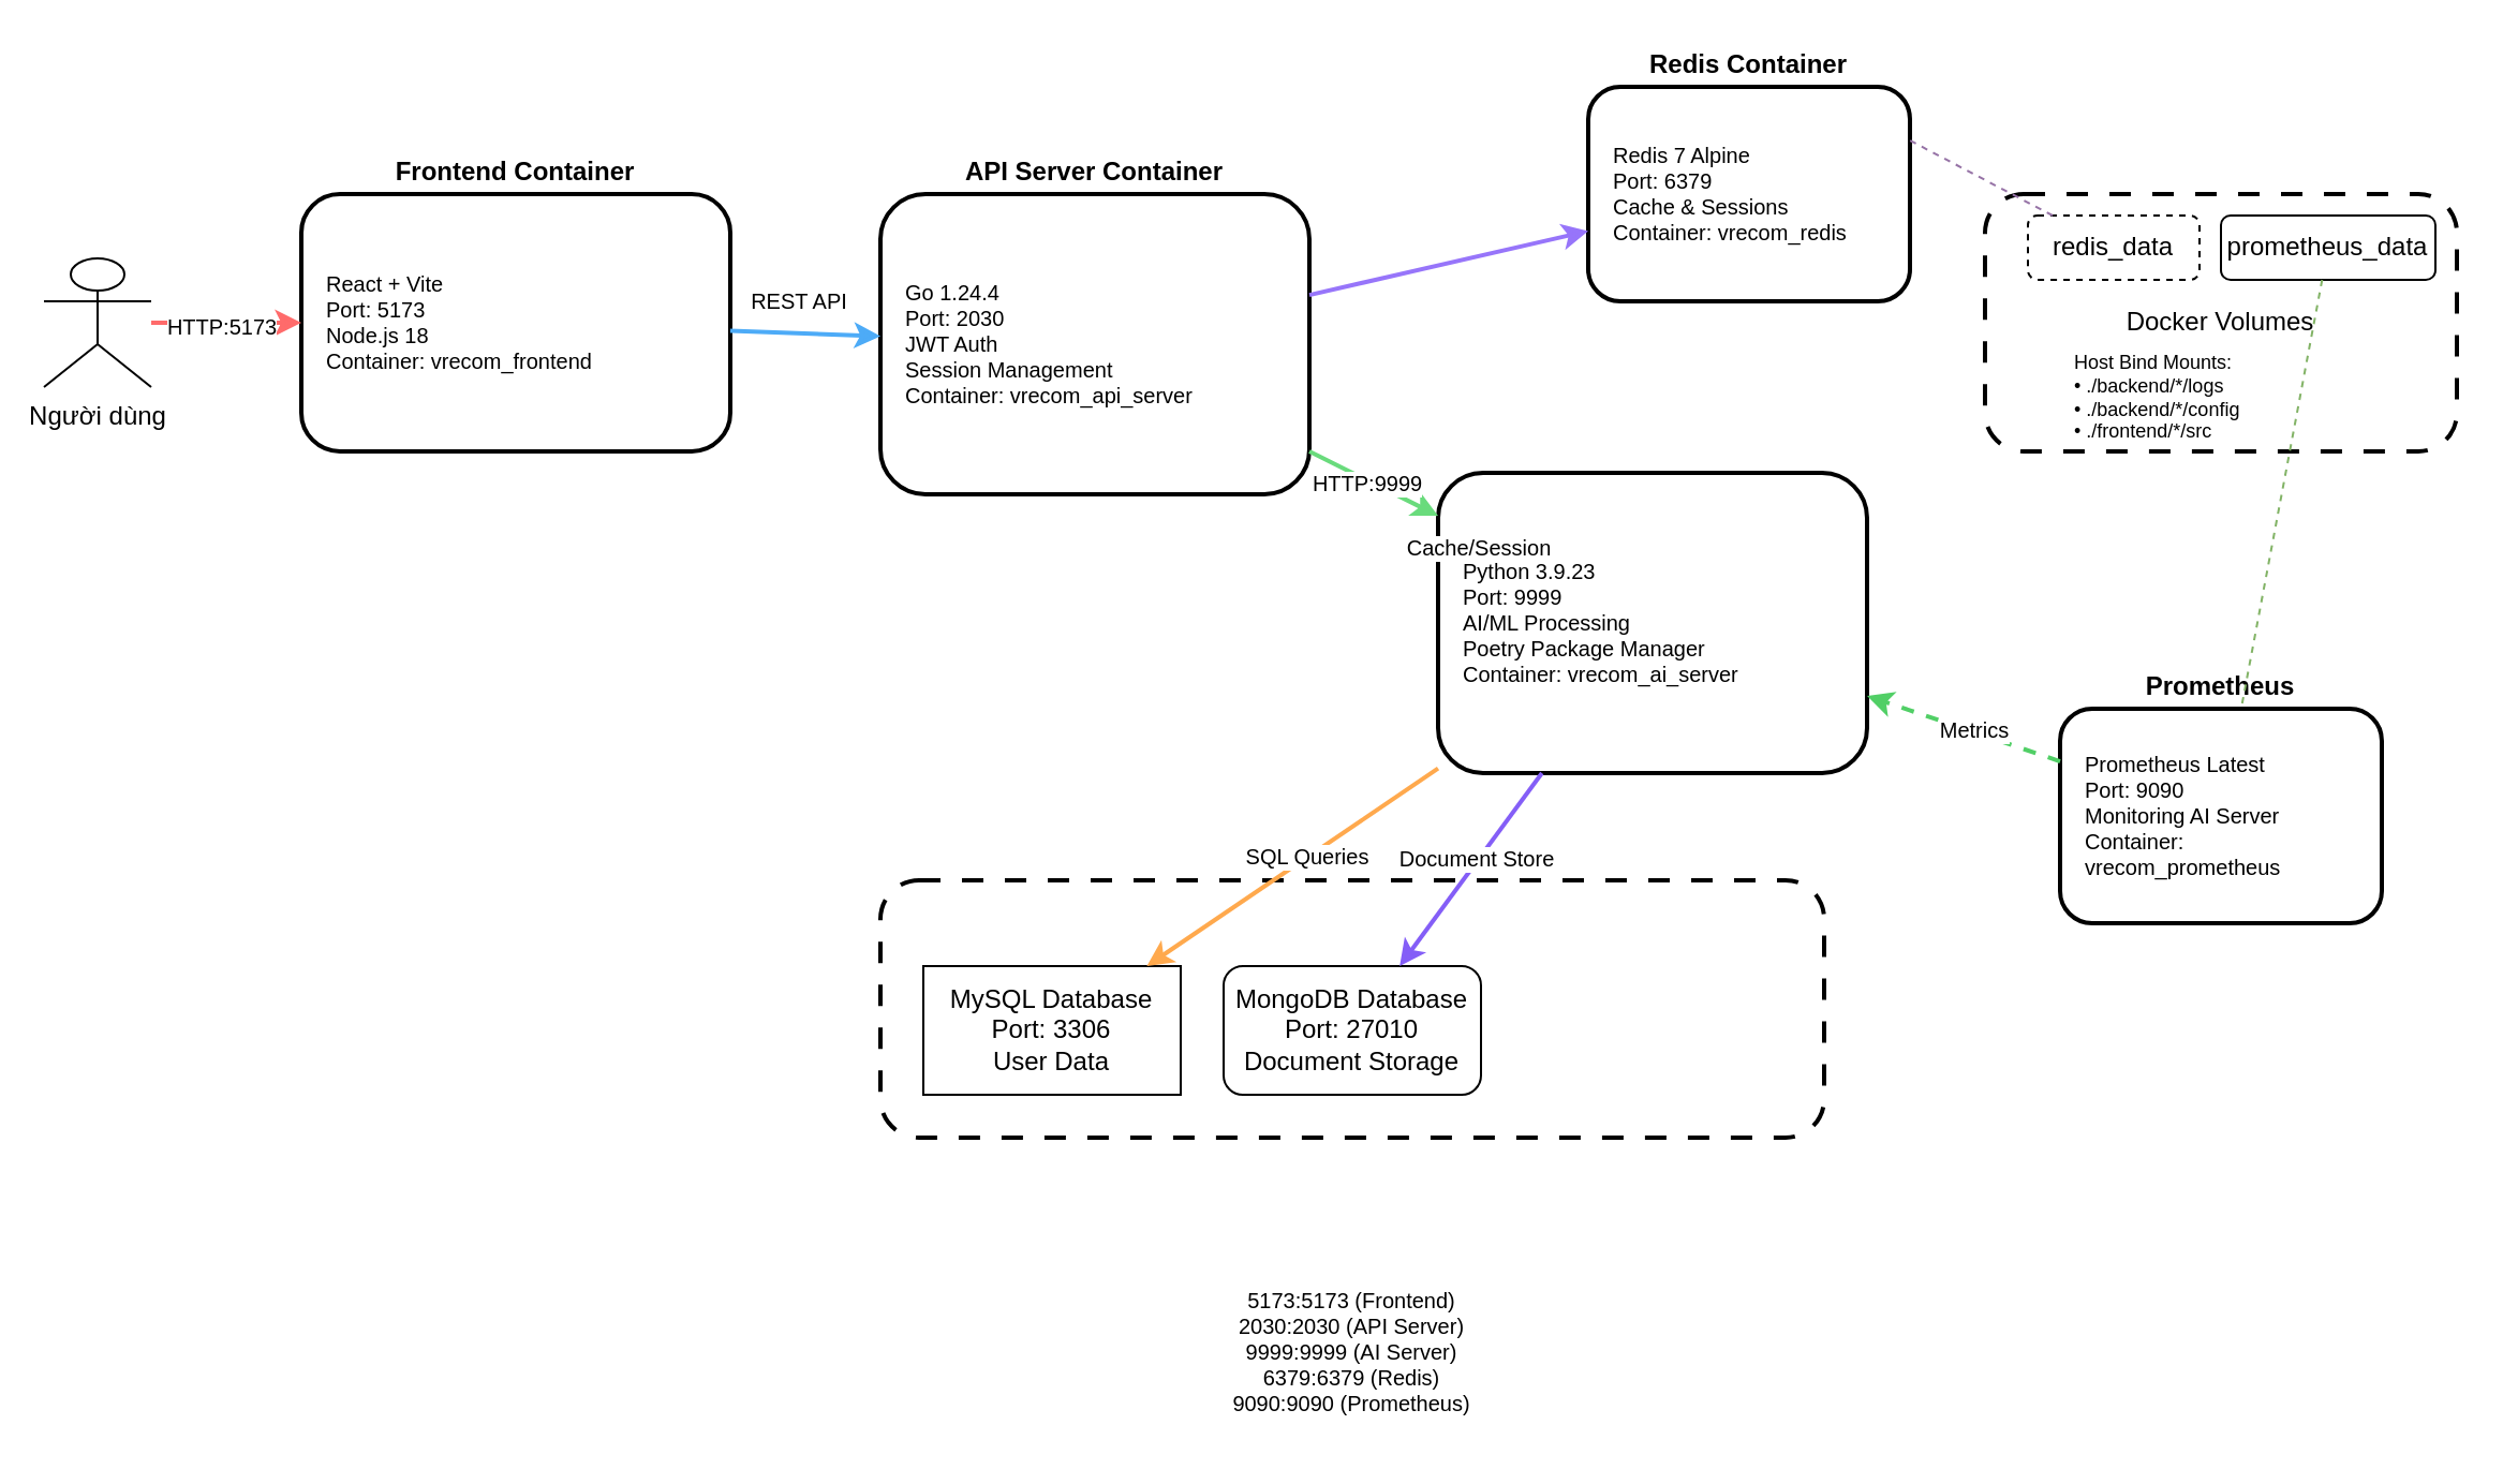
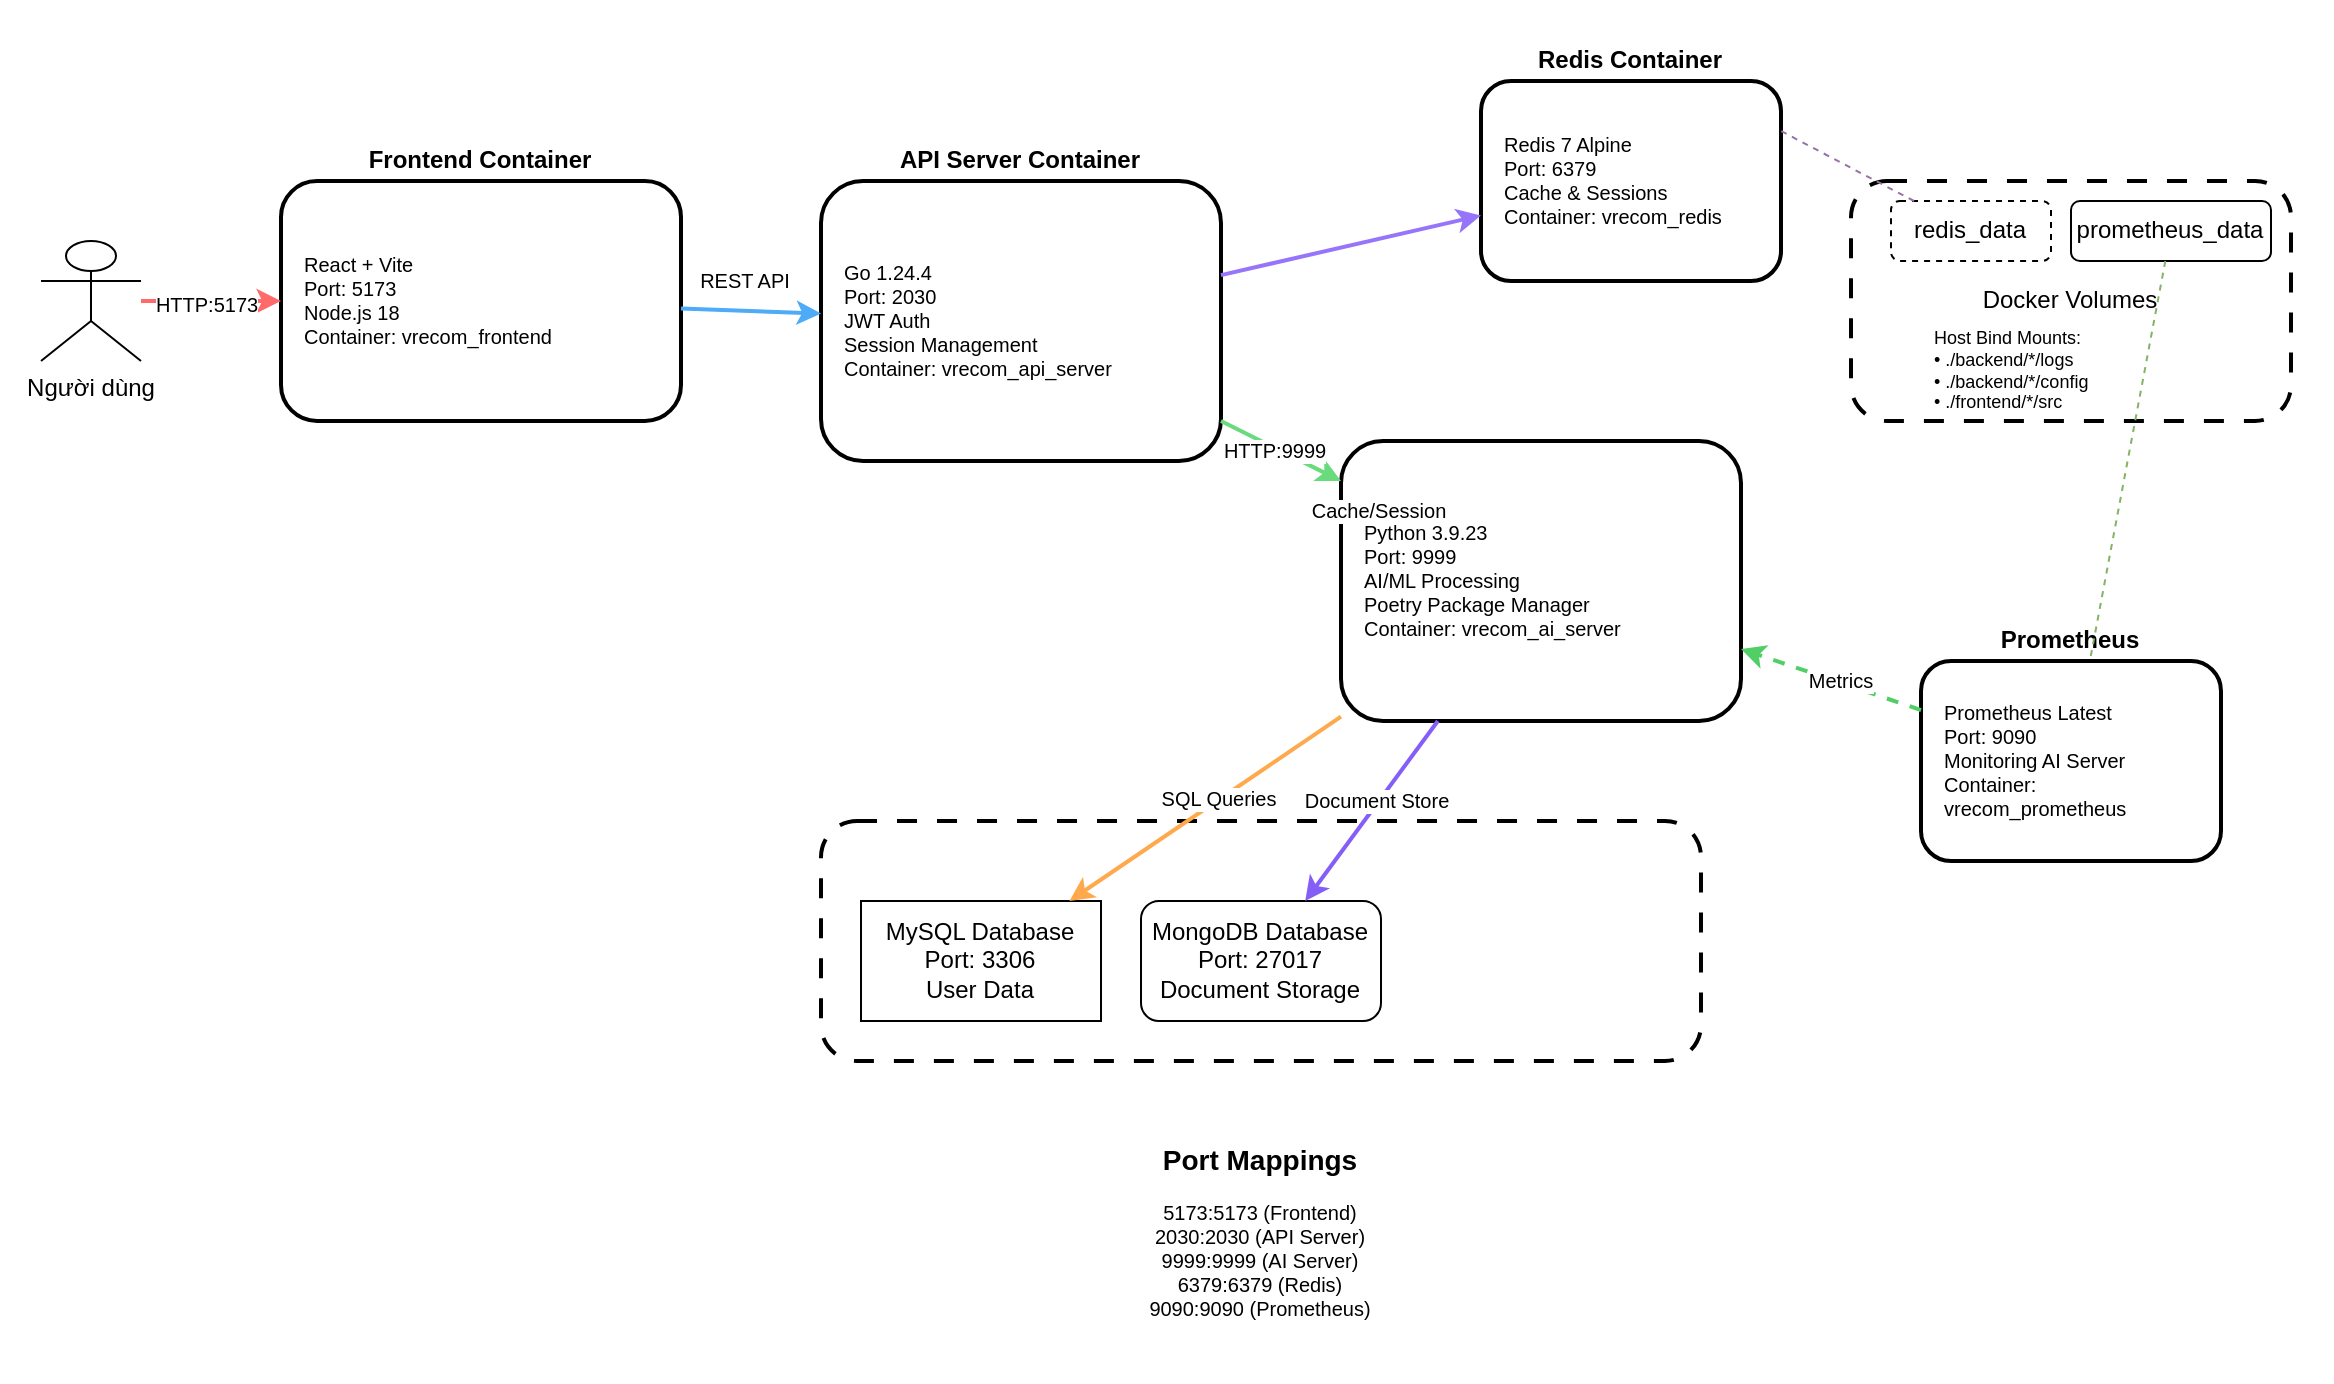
- <mxCell id="19" value="MongoDB Database&#10;Port: 27010&#10;Document Storage" style="rounded=1;whiteSpace=wrap;html=1;" parent="1" vertex="1"><mxGeometry x="570" y="450" width="120" height="60" as="geometry" /></mxCell>
+ <mxCell id="19" value="MongoDB Database&#10;Port: 27017&#10;Document Storage" style="rounded=1;whiteSpace=wrap;html=1;" parent="1" vertex="1"><mxGeometry x="570" y="450" width="120" height="60" as="geometry" /></mxCell>
+ <mxCell id="24" value="Port Mappings" style="text;html=1;strokeColor=none;fillColor=none;align=center;verticalAlign=middle;whiteSpace=wrap;rounded=0;fontSize=14;fontStyle=1;" parent="1" vertex="1"><mxGeometry x="570" y="570" width="120" height="20" as="geometry" /></mxCell>
